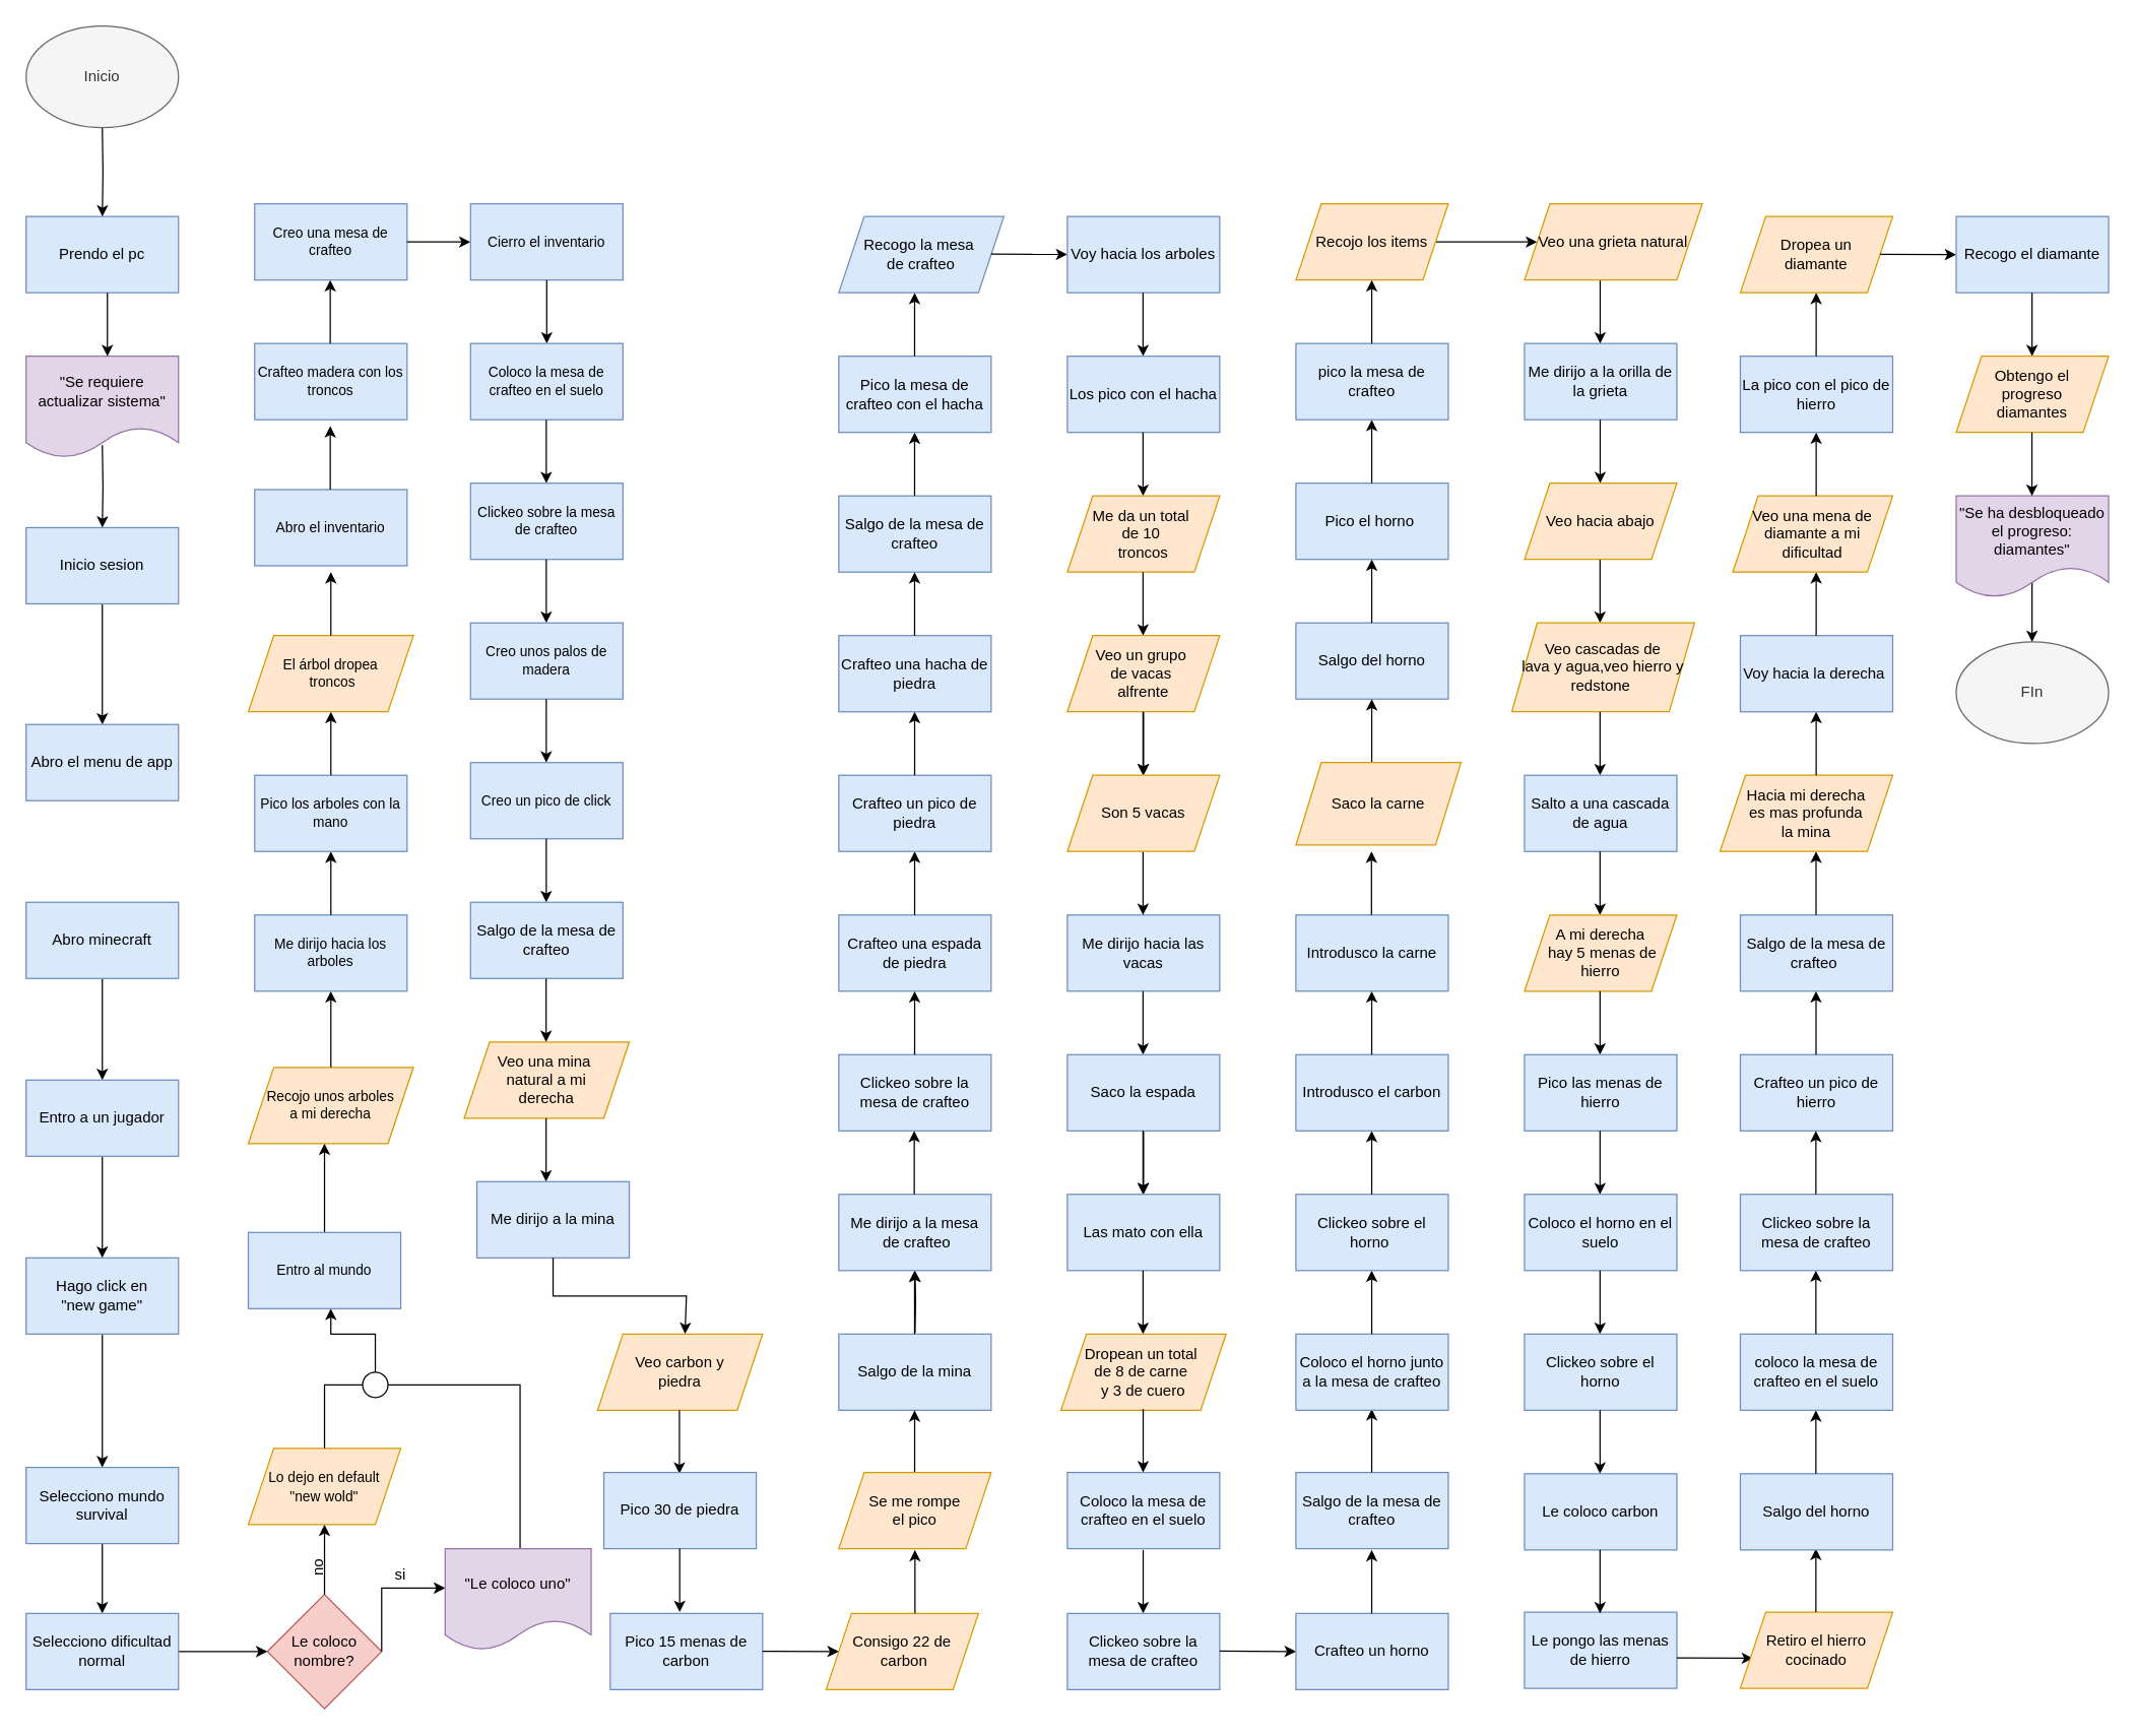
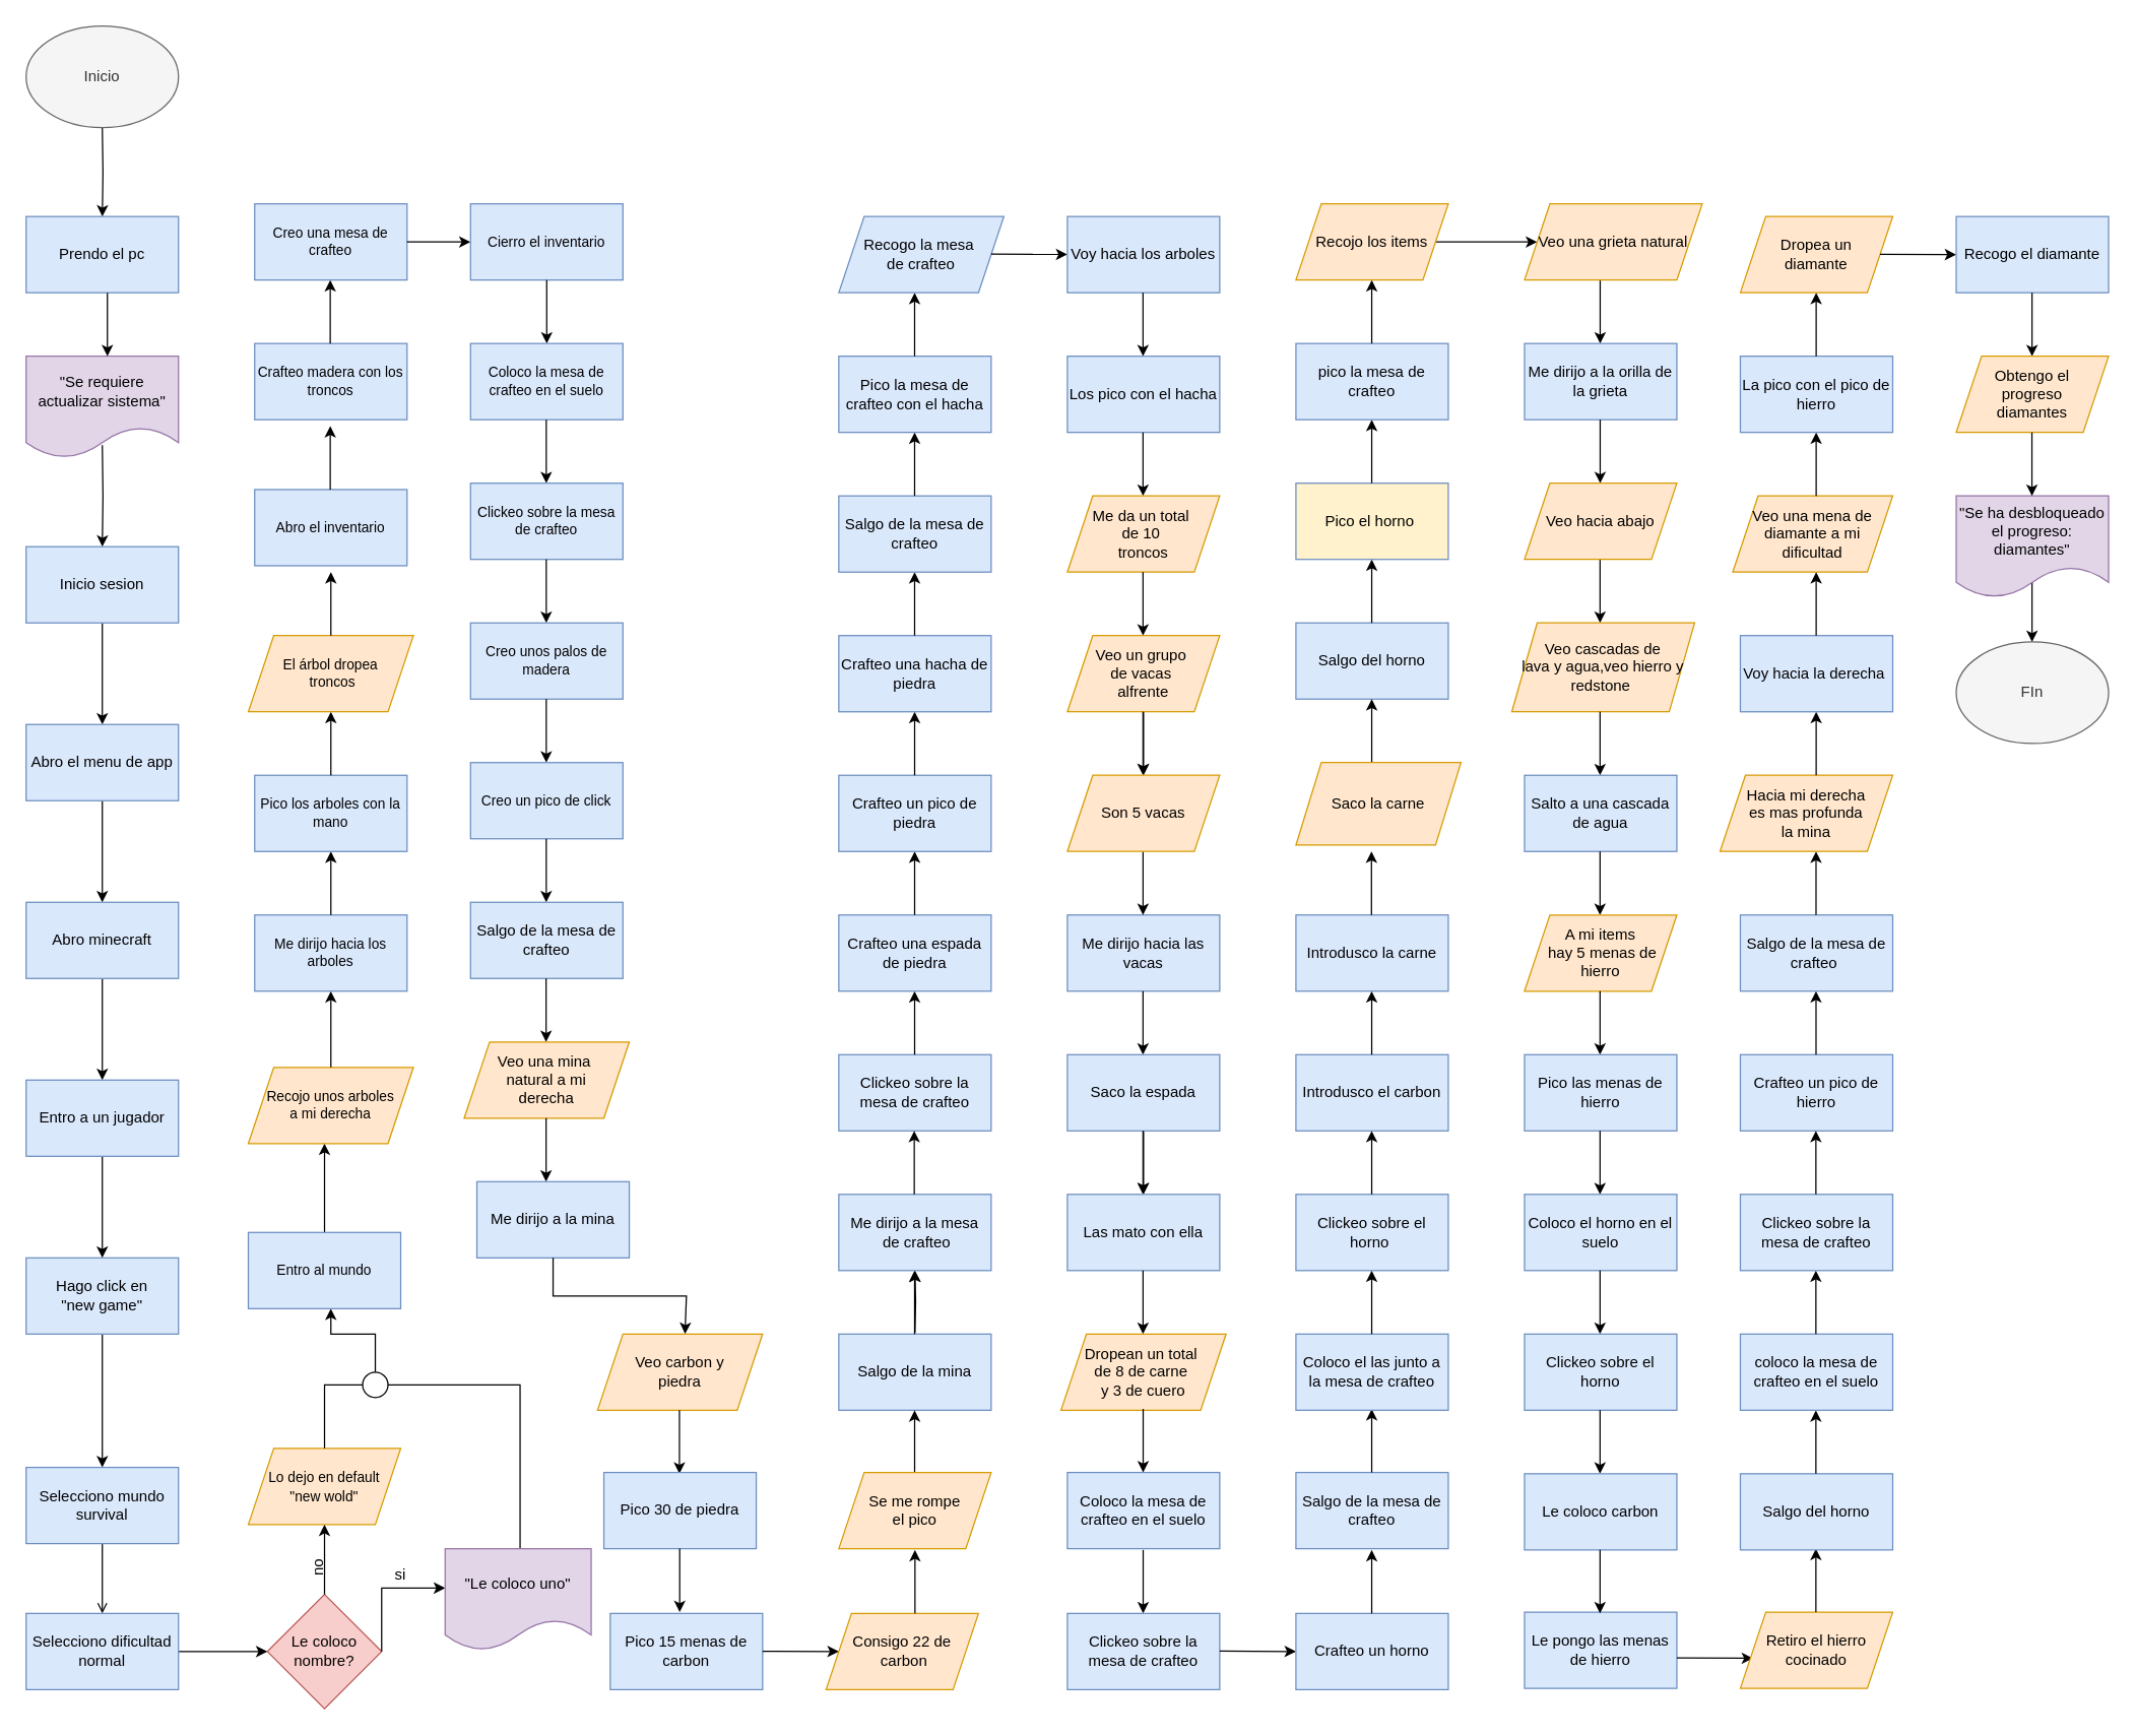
- <mxCell id="131" value="Pico el horno&amp;nbsp;" style="rounded=0;whiteSpace=wrap;html=1;fillColor=#dae8fc;strokeColor=#6c8ebf;" parent="1" vertex="1"><mxGeometry x="1020" y="380" width="120" height="60" as="geometry" /></mxCell>
+ <mxCell id="131" value="Pico el horno&amp;nbsp;" style="rounded=0;whiteSpace=wrap;html=1;fillColor=#fff2cc;strokeColor=#6c8ebf;" parent="1" vertex="1"><mxGeometry x="1020" y="380" width="120" height="60" as="geometry" /></mxCell>
- <mxCell id="7" value="&lt;span&gt;Inicio sesion&lt;/span&gt;" style="whiteSpace=wrap;html=1;fillColor=#dae8fc;strokeColor=#6c8ebf;" parent="1" vertex="1"><mxGeometry x="20" y="415" width="120" height="60" as="geometry" /></mxCell>
+ <mxCell id="7" value="&lt;span&gt;Inicio sesion&lt;/span&gt;" style="whiteSpace=wrap;html=1;fillColor=#dae8fc;strokeColor=#6c8ebf;" parent="1" vertex="1"><mxGeometry x="20" y="430" width="120" height="60" as="geometry" /></mxCell>
+ <mxCell id="8" value="" style="edgeStyle=orthogonalEdgeStyle;rounded=0;orthogonalLoop=1;jettySize=auto;html=1;" parent="1" source="9" target="11" edge="1"><mxGeometry relative="1" as="geometry" /></mxCell>
- <mxCell id="147" value="&lt;span&gt;A mi derecha&lt;br&gt;&amp;nbsp;hay 5 menas de hierro&lt;/span&gt;" style="shape=parallelogram;perimeter=parallelogramPerimeter;whiteSpace=wrap;html=1;fixedSize=1;fillColor=#ffe6cc;strokeColor=#d79b00;" parent="1" vertex="1"><mxGeometry x="1200" y="720" width="120" height="60" as="geometry" /></mxCell>
+ <mxCell id="147" value="&lt;span&gt;A mi items&lt;br&gt;&amp;nbsp;hay 5 menas de hierro&lt;/span&gt;" style="shape=parallelogram;perimeter=parallelogramPerimeter;whiteSpace=wrap;html=1;fixedSize=1;fillColor=#ffe6cc;strokeColor=#d79b00;" parent="1" vertex="1"><mxGeometry x="1200" y="720" width="120" height="60" as="geometry" /></mxCell>
- <mxCell id="120" value="Coloco el horno junto a la mesa de crafteo" style="rounded=0;whiteSpace=wrap;html=1;fillColor=#dae8fc;strokeColor=#6c8ebf;" parent="1" vertex="1"><mxGeometry x="1020" y="1050" width="120" height="60" as="geometry" /></mxCell>
+ <mxCell id="120" value="Coloco el las junto a la mesa de crafteo" style="rounded=0;whiteSpace=wrap;html=1;fillColor=#dae8fc;strokeColor=#6c8ebf;" parent="1" vertex="1"><mxGeometry x="1020" y="1050" width="120" height="60" as="geometry" /></mxCell>
- <mxCell id="17" value="" style="edgeStyle=orthogonalEdgeStyle;rounded=0;orthogonalLoop=1;jettySize=auto;html=1;" parent="1" source="18" target="20" edge="1"><mxGeometry relative="1" as="geometry" /></mxCell>
+ <mxCell id="17" value="" style="edgeStyle=orthogonalEdgeStyle;rounded=0;orthogonalLoop=1;jettySize=auto;html=1;endArrow=open;" parent="1" source="18" target="20" edge="1"><mxGeometry relative="1" as="geometry" /></mxCell>
